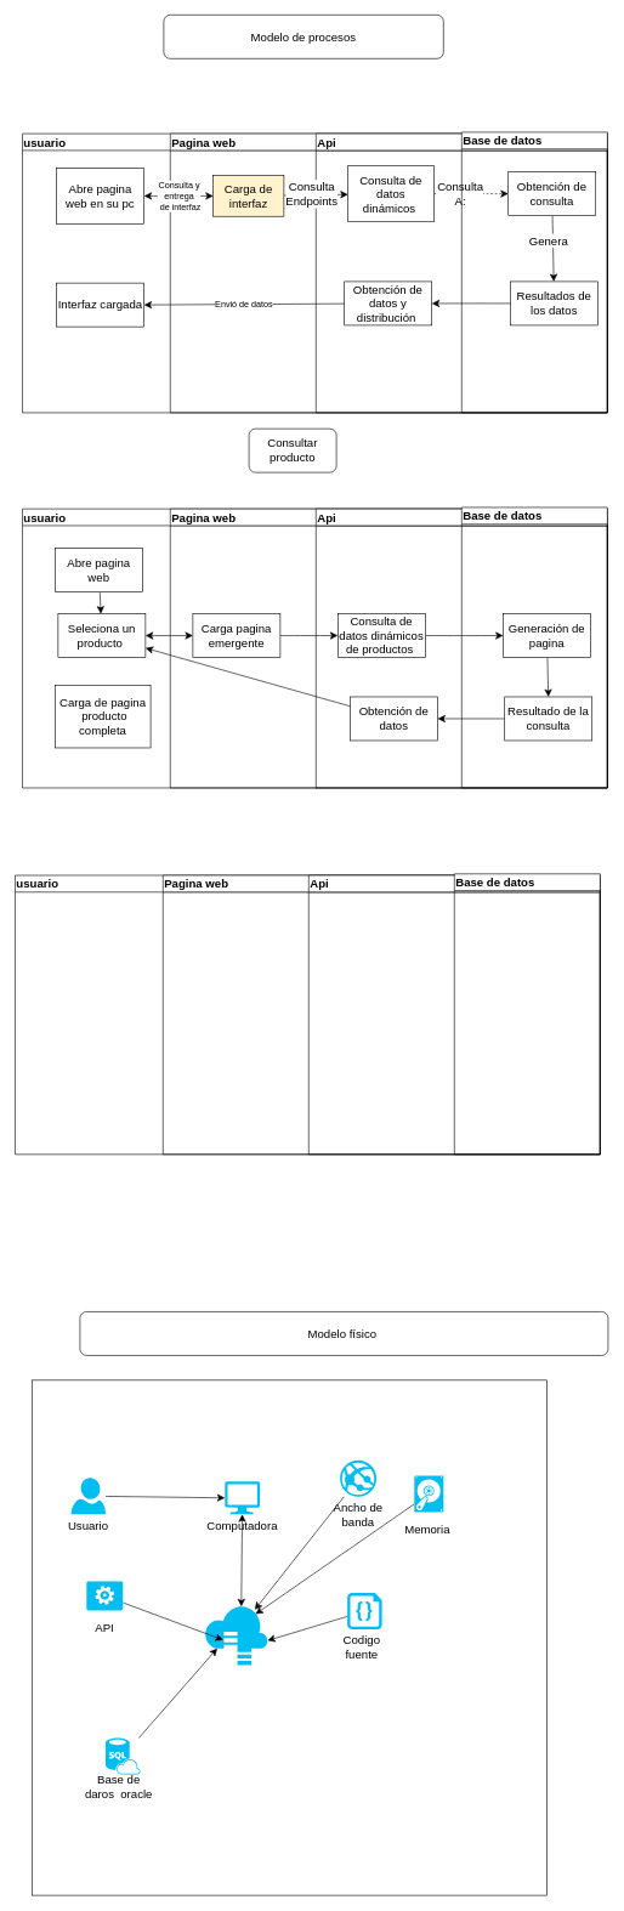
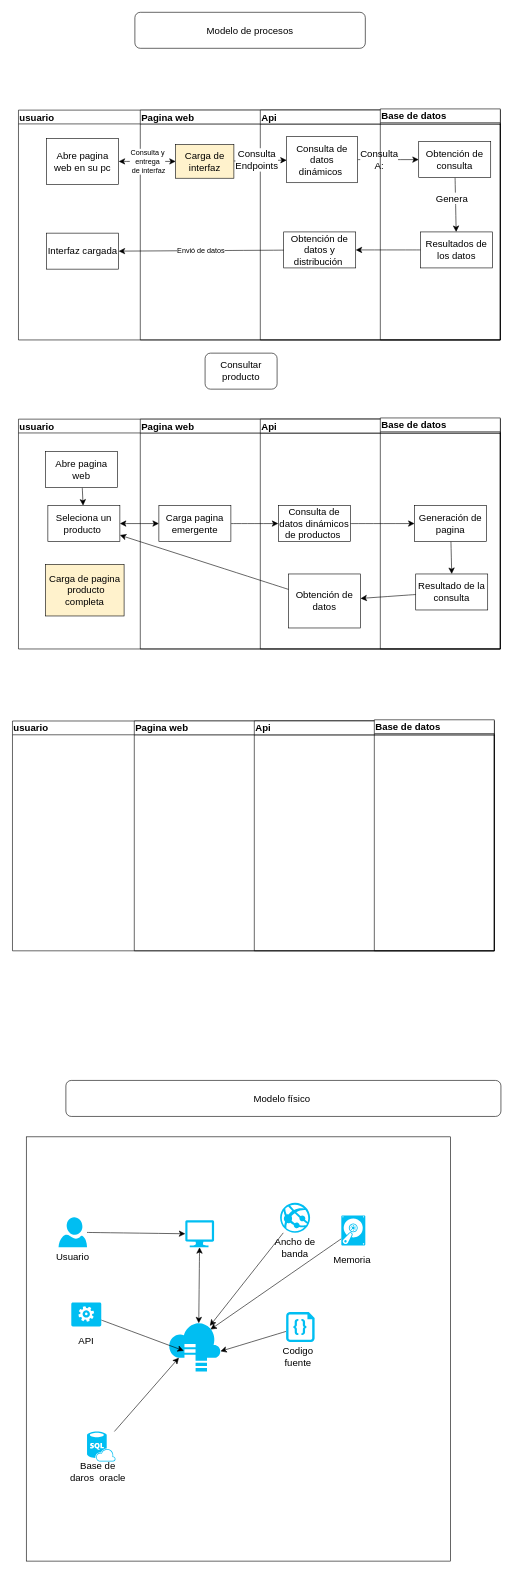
- <mxCell id="25" style="edgeStyle=none;curved=1;rounded=0;orthogonalLoop=1;jettySize=auto;html=1;fontSize=12;startSize=8;endSize=8;dashed=1;" edge="1" parent="24" source="32" target="30"><mxGeometry relative="1" as="geometry" /></mxCell>
+ <mxCell id="25" style="edgeStyle=none;curved=1;rounded=0;orthogonalLoop=1;jettySize=auto;html=1;fontSize=12;startSize=8;endSize=8;" edge="1" parent="24" source="32" target="30"><mxGeometry relative="1" as="geometry" /></mxCell>
- <mxCell id="19" value="Carga de pagina &amp;nbsp;producto completa" style="rounded=0;whiteSpace=wrap;html=1;fontSize=16;" vertex="1" parent="2"><mxGeometry x="45" y="242" width="131" height="86" as="geometry" /></mxCell>
+ <mxCell id="19" value="Carga de pagina &amp;nbsp;producto completa" style="rounded=0;whiteSpace=wrap;html=1;fontSize=16;fillColor=#fff2cc;" vertex="1" parent="2"><mxGeometry x="45" y="242" width="131" height="86" as="geometry" /></mxCell>
- <mxCell id="11" value="Obtención de datos" style="rounded=0;whiteSpace=wrap;html=1;fontSize=16;" vertex="1" parent="4"><mxGeometry x="47" y="258" width="120" height="60" as="geometry" /></mxCell>
+ <mxCell id="11" value="Obtención de datos" style="rounded=0;whiteSpace=wrap;html=1;fontSize=16;" vertex="1" parent="4"><mxGeometry x="47" y="258" width="120" height="90" as="geometry" /></mxCell>
- <mxCell id="50" value="Computadora" style="text;html=1;strokeColor=none;fillColor=none;align=center;verticalAlign=middle;whiteSpace=wrap;rounded=0;fontSize=16;" vertex="1" parent="1"><mxGeometry x="302" y="2078" width="60" height="30" as="geometry" /></mxCell>
